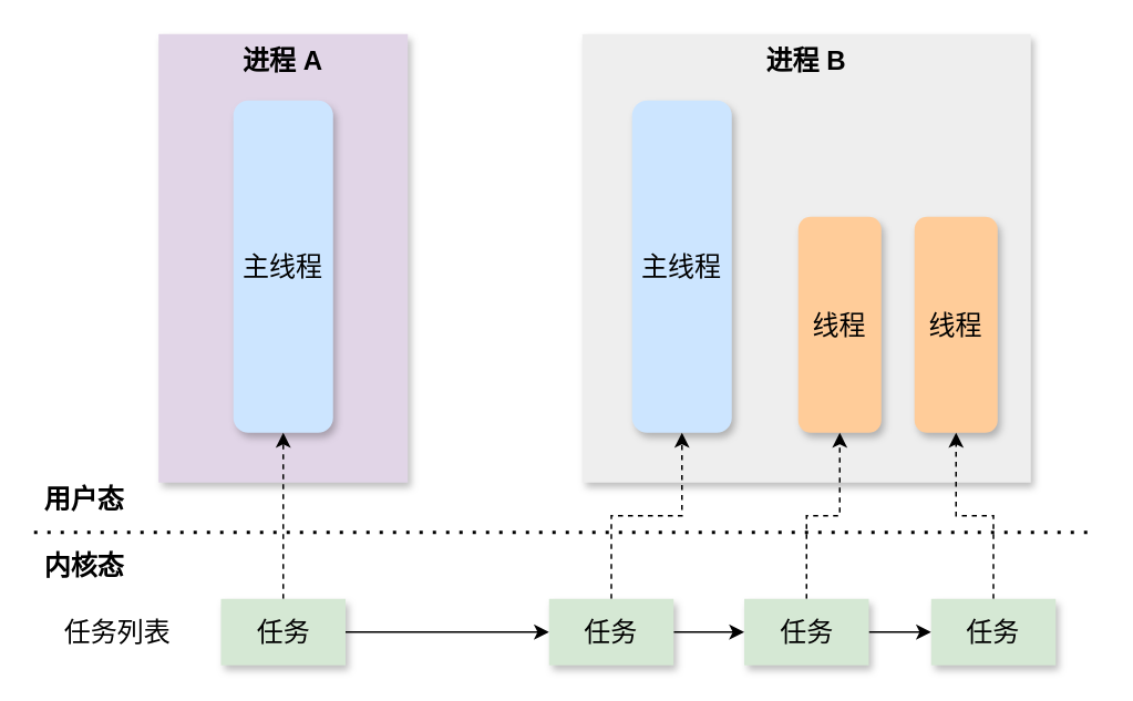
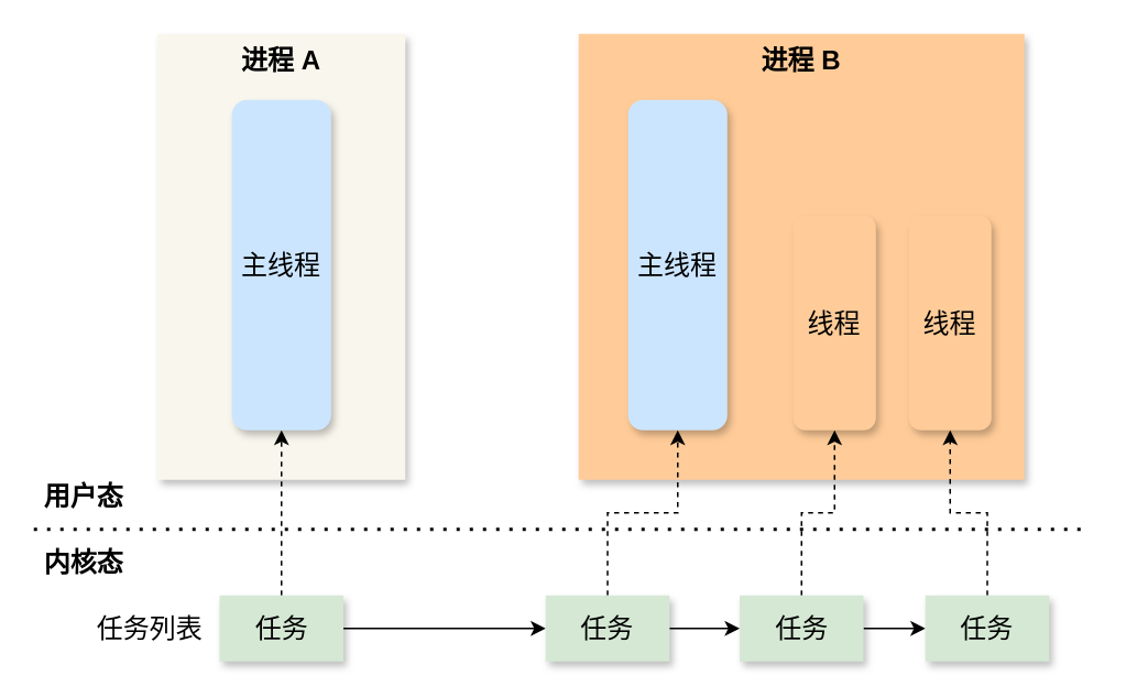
- <mxCell id="3" value="进程 A" style="rounded=0;whiteSpace=wrap;html=1;fontSize=16;verticalAlign=top;fontStyle=1;fillColor=#e1d5e7;sketch=0;shadow=1;strokeColor=none;" vertex="1" parent="1"><mxGeometry x="95" y="20" width="150" height="270" as="geometry" /></mxCell>
+ <mxCell id="3" value="进程 A" style="rounded=0;whiteSpace=wrap;html=1;fontSize=16;verticalAlign=top;fontStyle=1;fillColor=#f9f7ed;sketch=0;shadow=1;strokeColor=none;" vertex="1" parent="1"><mxGeometry x="95" y="20" width="150" height="270" as="geometry" /></mxCell>
- <mxCell id="2" value="进程 B" style="rounded=0;whiteSpace=wrap;html=1;fontSize=16;verticalAlign=top;fontStyle=1;fillColor=#eeeeee;sketch=0;shadow=1;strokeColor=none;" vertex="1" parent="1"><mxGeometry x="350" y="20" width="270" height="270" as="geometry" /></mxCell>
+ <mxCell id="2" value="进程 B" style="rounded=0;whiteSpace=wrap;html=1;fontSize=16;verticalAlign=top;fontStyle=1;fillColor=#ffcc99;sketch=0;shadow=1;strokeColor=none;" vertex="1" parent="1"><mxGeometry x="350" y="20" width="270" height="270" as="geometry" /></mxCell>
- <mxCell id="22" value="任务列表" style="text;html=1;align=center;verticalAlign=middle;resizable=0;points=[];autosize=1;fontSize=16;" vertex="1" parent="1"><mxGeometry x="30" y="370" width="80" height="20" as="geometry" /></mxCell>
+ <mxCell id="22" value="任务列表" style="text;html=1;align=center;verticalAlign=middle;resizable=0;points=[];autosize=1;fontSize=16;" vertex="1" parent="1"><mxGeometry x="50" y="370" width="80" height="20" as="geometry" /></mxCell>
